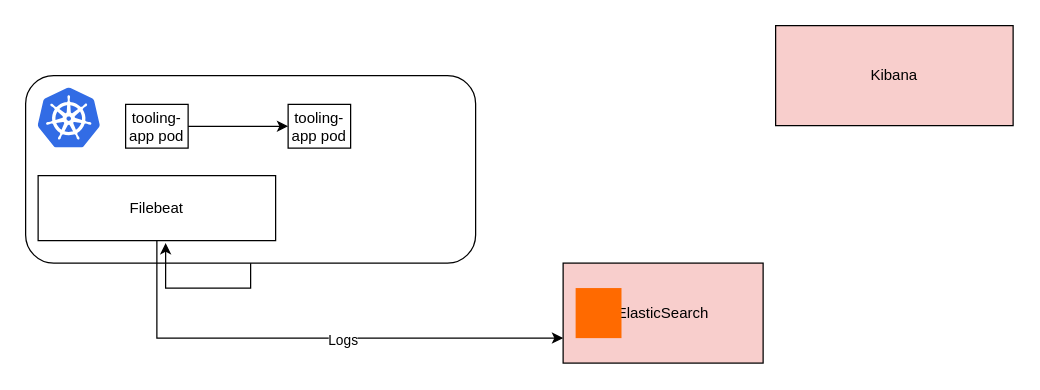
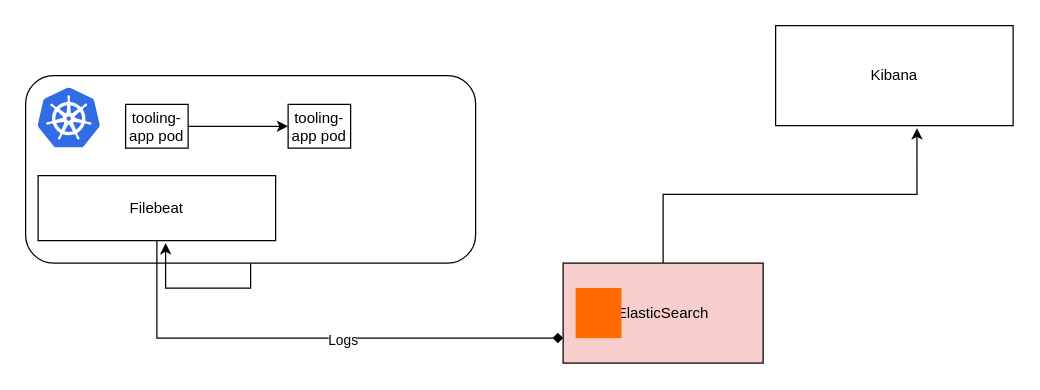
- <mxCell id="2" value="Kibana" style="rounded=0;whiteSpace=wrap;html=1;fillColor=#f8cecc;" vertex="1" parent="1"><mxGeometry x="620" y="20" width="190" height="80" as="geometry" /></mxCell>
+ <mxCell id="2" value="Kibana" style="rounded=0;whiteSpace=wrap;html=1;" vertex="1" parent="1"><mxGeometry x="620" y="20" width="190" height="80" as="geometry" /></mxCell>
+ <mxCell id="14" style="edgeStyle=orthogonalEdgeStyle;rounded=0;orthogonalLoop=1;jettySize=auto;html=1;exitX=0.5;exitY=0;exitDx=0;exitDy=0;entryX=0.595;entryY=1.025;entryDx=0;entryDy=0;entryPerimeter=0;" edge="1" parent="1" source="3" target="2"><mxGeometry relative="1" as="geometry" /></mxCell>
- <mxCell id="10" style="edgeStyle=orthogonalEdgeStyle;rounded=0;orthogonalLoop=1;jettySize=auto;html=1;exitX=0.5;exitY=1;exitDx=0;exitDy=0;entryX=0;entryY=0.75;entryDx=0;entryDy=0;" edge="1" parent="1" source="12" target="3"><mxGeometry relative="1" as="geometry" /></mxCell>
+ <mxCell id="10" style="edgeStyle=orthogonalEdgeStyle;rounded=0;orthogonalLoop=1;jettySize=auto;html=1;exitX=0.5;exitY=1;exitDx=0;exitDy=0;entryX=0;entryY=0.75;entryDx=0;entryDy=0;endArrow=diamond;" edge="1" parent="1" source="12" target="3"><mxGeometry relative="1" as="geometry" /></mxCell>
